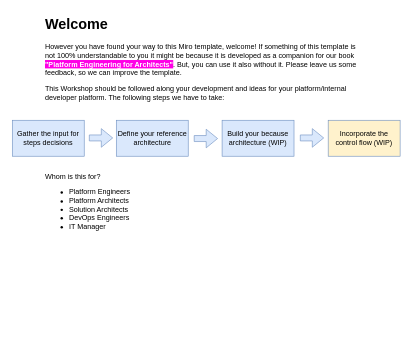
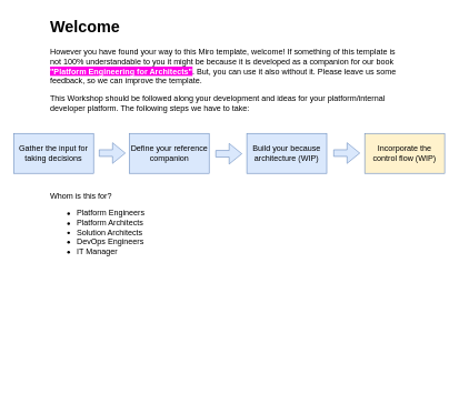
- <mxCell id="3" value="Gather the input for steps decisions" style="rounded=0;whiteSpace=wrap;html=1;fillColor=#dae8fc;strokeColor=#6c8ebf;" vertex="1" parent="1"><mxGeometry x="20" y="200" width="120" height="60" as="geometry" /></mxCell>
+ <mxCell id="3" value="Gather the input for taking decisions" style="rounded=0;whiteSpace=wrap;html=1;fillColor=#dae8fc;strokeColor=#6c8ebf;" vertex="1" parent="1"><mxGeometry x="20" y="200" width="120" height="60" as="geometry" /></mxCell>
- <mxCell id="4" value="Define your reference architecture" style="rounded=0;whiteSpace=wrap;html=1;fillColor=#dae8fc;strokeColor=#6c8ebf;" vertex="1" parent="1"><mxGeometry x="193.5" y="200" width="120" height="60" as="geometry" /></mxCell>
+ <mxCell id="4" value="Define your reference companion" style="rounded=0;whiteSpace=wrap;html=1;fillColor=#dae8fc;strokeColor=#6c8ebf;" vertex="1" parent="1"><mxGeometry x="193.5" y="200" width="120" height="60" as="geometry" /></mxCell>
